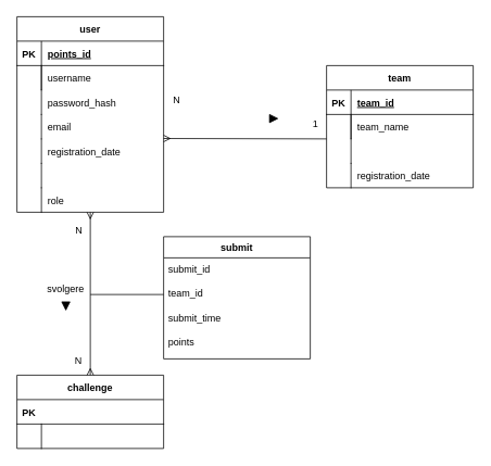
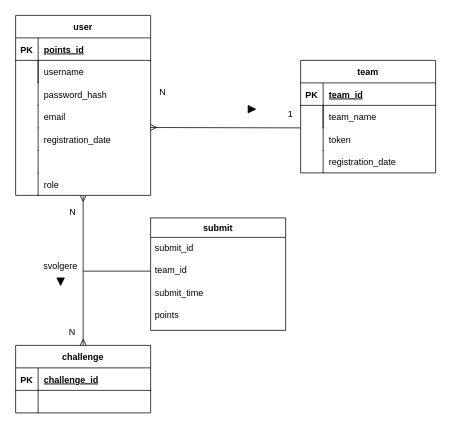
+ <mxCell id="18" value="token" style="shape=partialRectangle;overflow=hidden;connectable=0;fillColor=none;top=0;left=0;bottom=0;right=0;align=left;spacingLeft=6;" parent="15" vertex="1"><mxGeometry x="30" width="150" height="30" as="geometry"><mxRectangle width="220" height="30" as="alternateBounds" /></mxGeometry></mxCell>
+ <mxCell id="22" value="challenge_id" style="shape=partialRectangle;overflow=hidden;connectable=0;fillColor=none;top=0;left=0;bottom=0;right=0;align=left;spacingLeft=6;fontStyle=5;" parent="20" vertex="1"><mxGeometry x="30" width="150" height="30" as="geometry"><mxRectangle width="150" height="30" as="alternateBounds" /></mxGeometry></mxCell>
